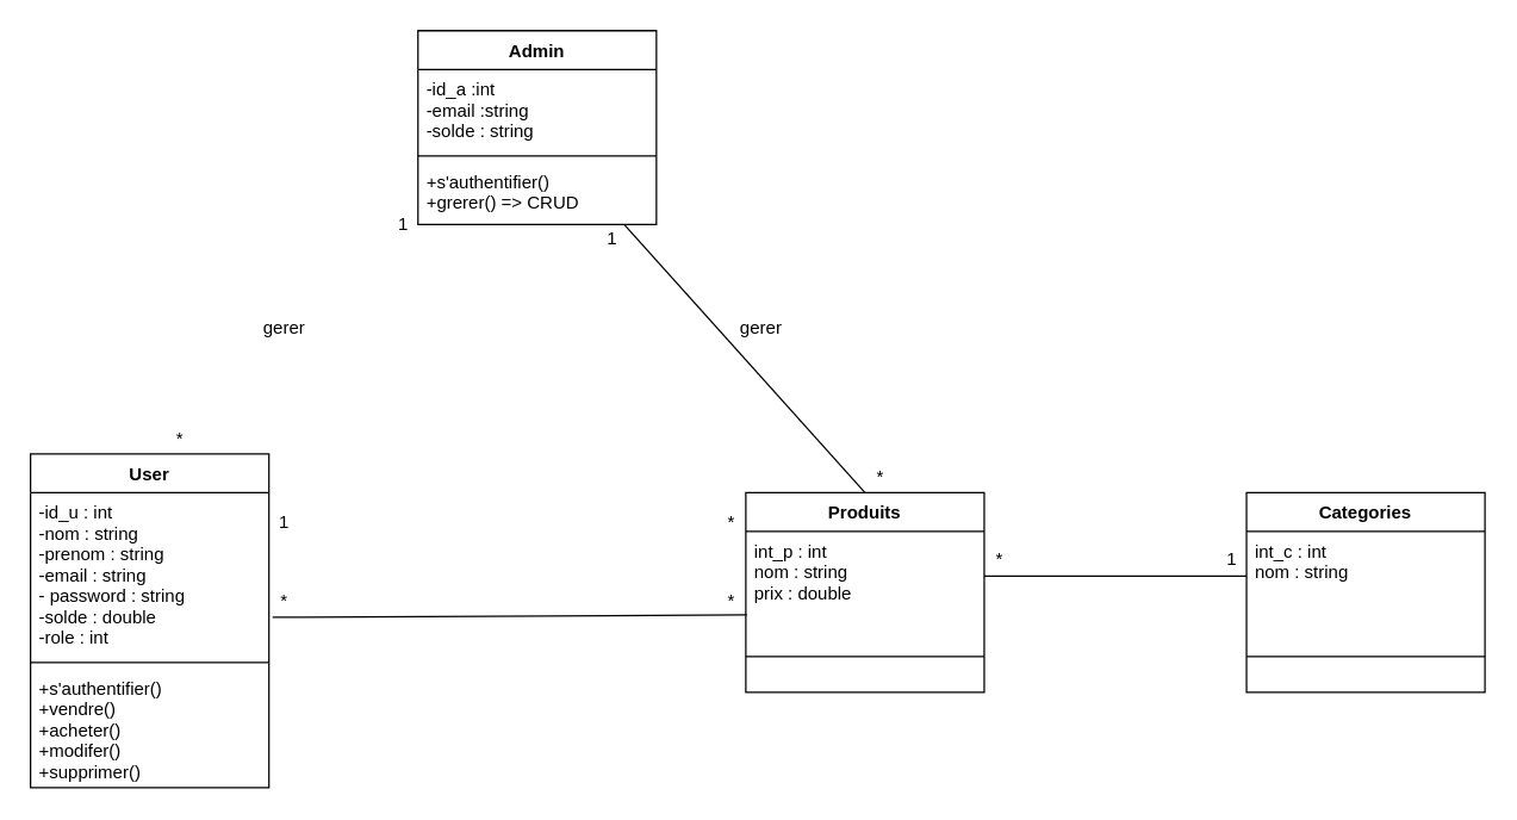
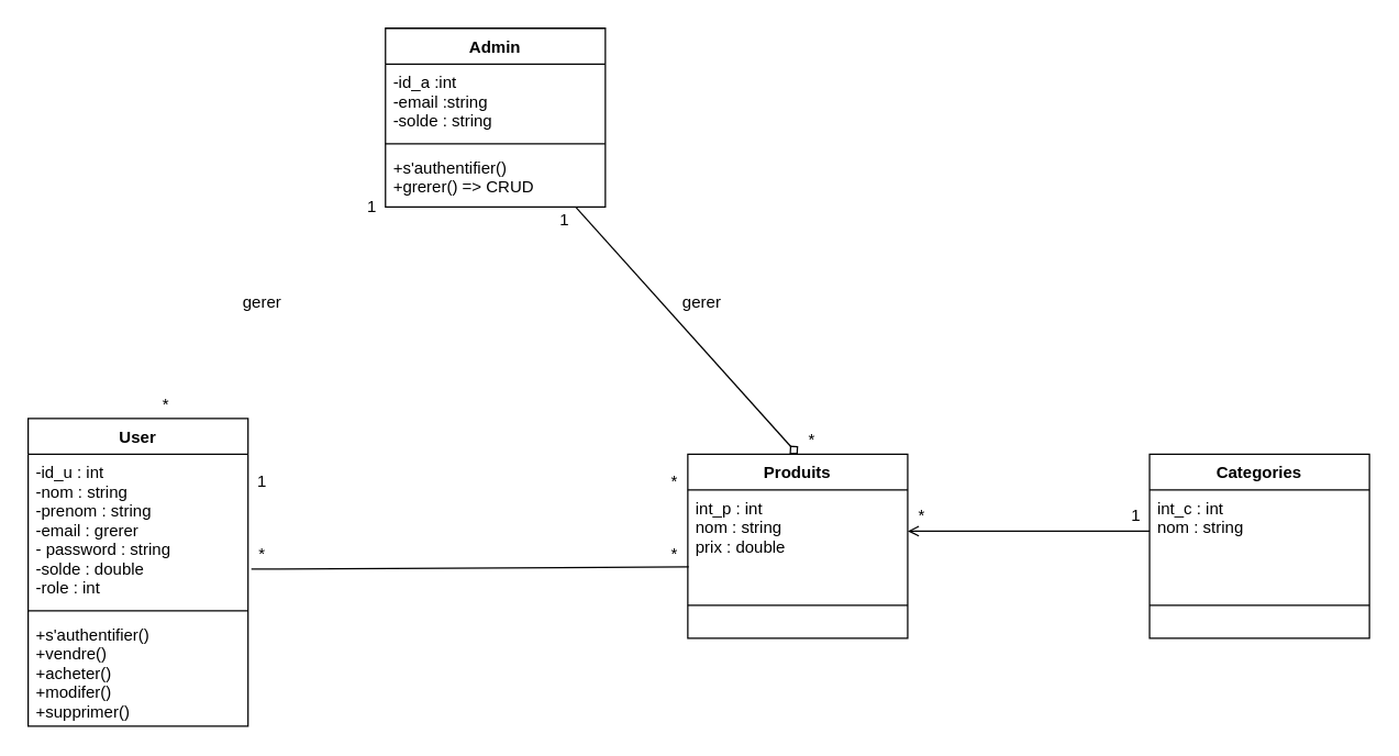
- <mxCell id="6" style="edgeStyle=none;rounded=0;orthogonalLoop=1;jettySize=auto;html=1;entryX=0.5;entryY=0;entryDx=0;entryDy=0;endArrow=none;endFill=0;" parent="1" source="7" target="11" edge="1"><mxGeometry relative="1" as="geometry" /></mxCell>
+ <mxCell id="6" style="edgeStyle=none;rounded=0;orthogonalLoop=1;jettySize=auto;html=1;entryX=0.5;entryY=0;entryDx=0;entryDy=0;endArrow=diamond;endFill=0;" parent="1" source="7" target="11" edge="1"><mxGeometry relative="1" as="geometry" /></mxCell>
- <mxCell id="3" value="-id_u : int&#10;-nom : string&#10;-prenom : string&#10;-email : string&#10;- password : string&#10;-solde : double&#10;-role : int" style="text;strokeColor=none;fillColor=none;align=left;verticalAlign=top;spacingLeft=4;spacingRight=4;overflow=hidden;rotatable=0;points=[[0,0.5],[1,0.5]];portConstraint=eastwest;" parent="2" vertex="1"><mxGeometry y="26" width="160" height="110" as="geometry" /></mxCell>
+ <mxCell id="3" value="-id_u : int&#10;-nom : string&#10;-prenom : string&#10;-email : grerer&#10;- password : string&#10;-solde : double&#10;-role : int" style="text;strokeColor=none;fillColor=none;align=left;verticalAlign=top;spacingLeft=4;spacingRight=4;overflow=hidden;rotatable=0;points=[[0,0.5],[1,0.5]];portConstraint=eastwest;" parent="2" vertex="1"><mxGeometry y="26" width="160" height="110" as="geometry" /></mxCell>
- <mxCell id="28" style="edgeStyle=orthogonalEdgeStyle;rounded=0;orthogonalLoop=1;jettySize=auto;html=1;entryX=1;entryY=0.5;entryDx=0;entryDy=0;endArrow=none;endFill=0;" edge="1" parent="1" source="26" target="12"><mxGeometry relative="1" as="geometry" /></mxCell>
+ <mxCell id="28" style="edgeStyle=orthogonalEdgeStyle;rounded=0;orthogonalLoop=1;jettySize=auto;html=1;entryX=1;entryY=0.5;entryDx=0;entryDy=0;endArrow=open;endFill=0;" edge="1" parent="1" source="26" target="12"><mxGeometry relative="1" as="geometry" /></mxCell>
